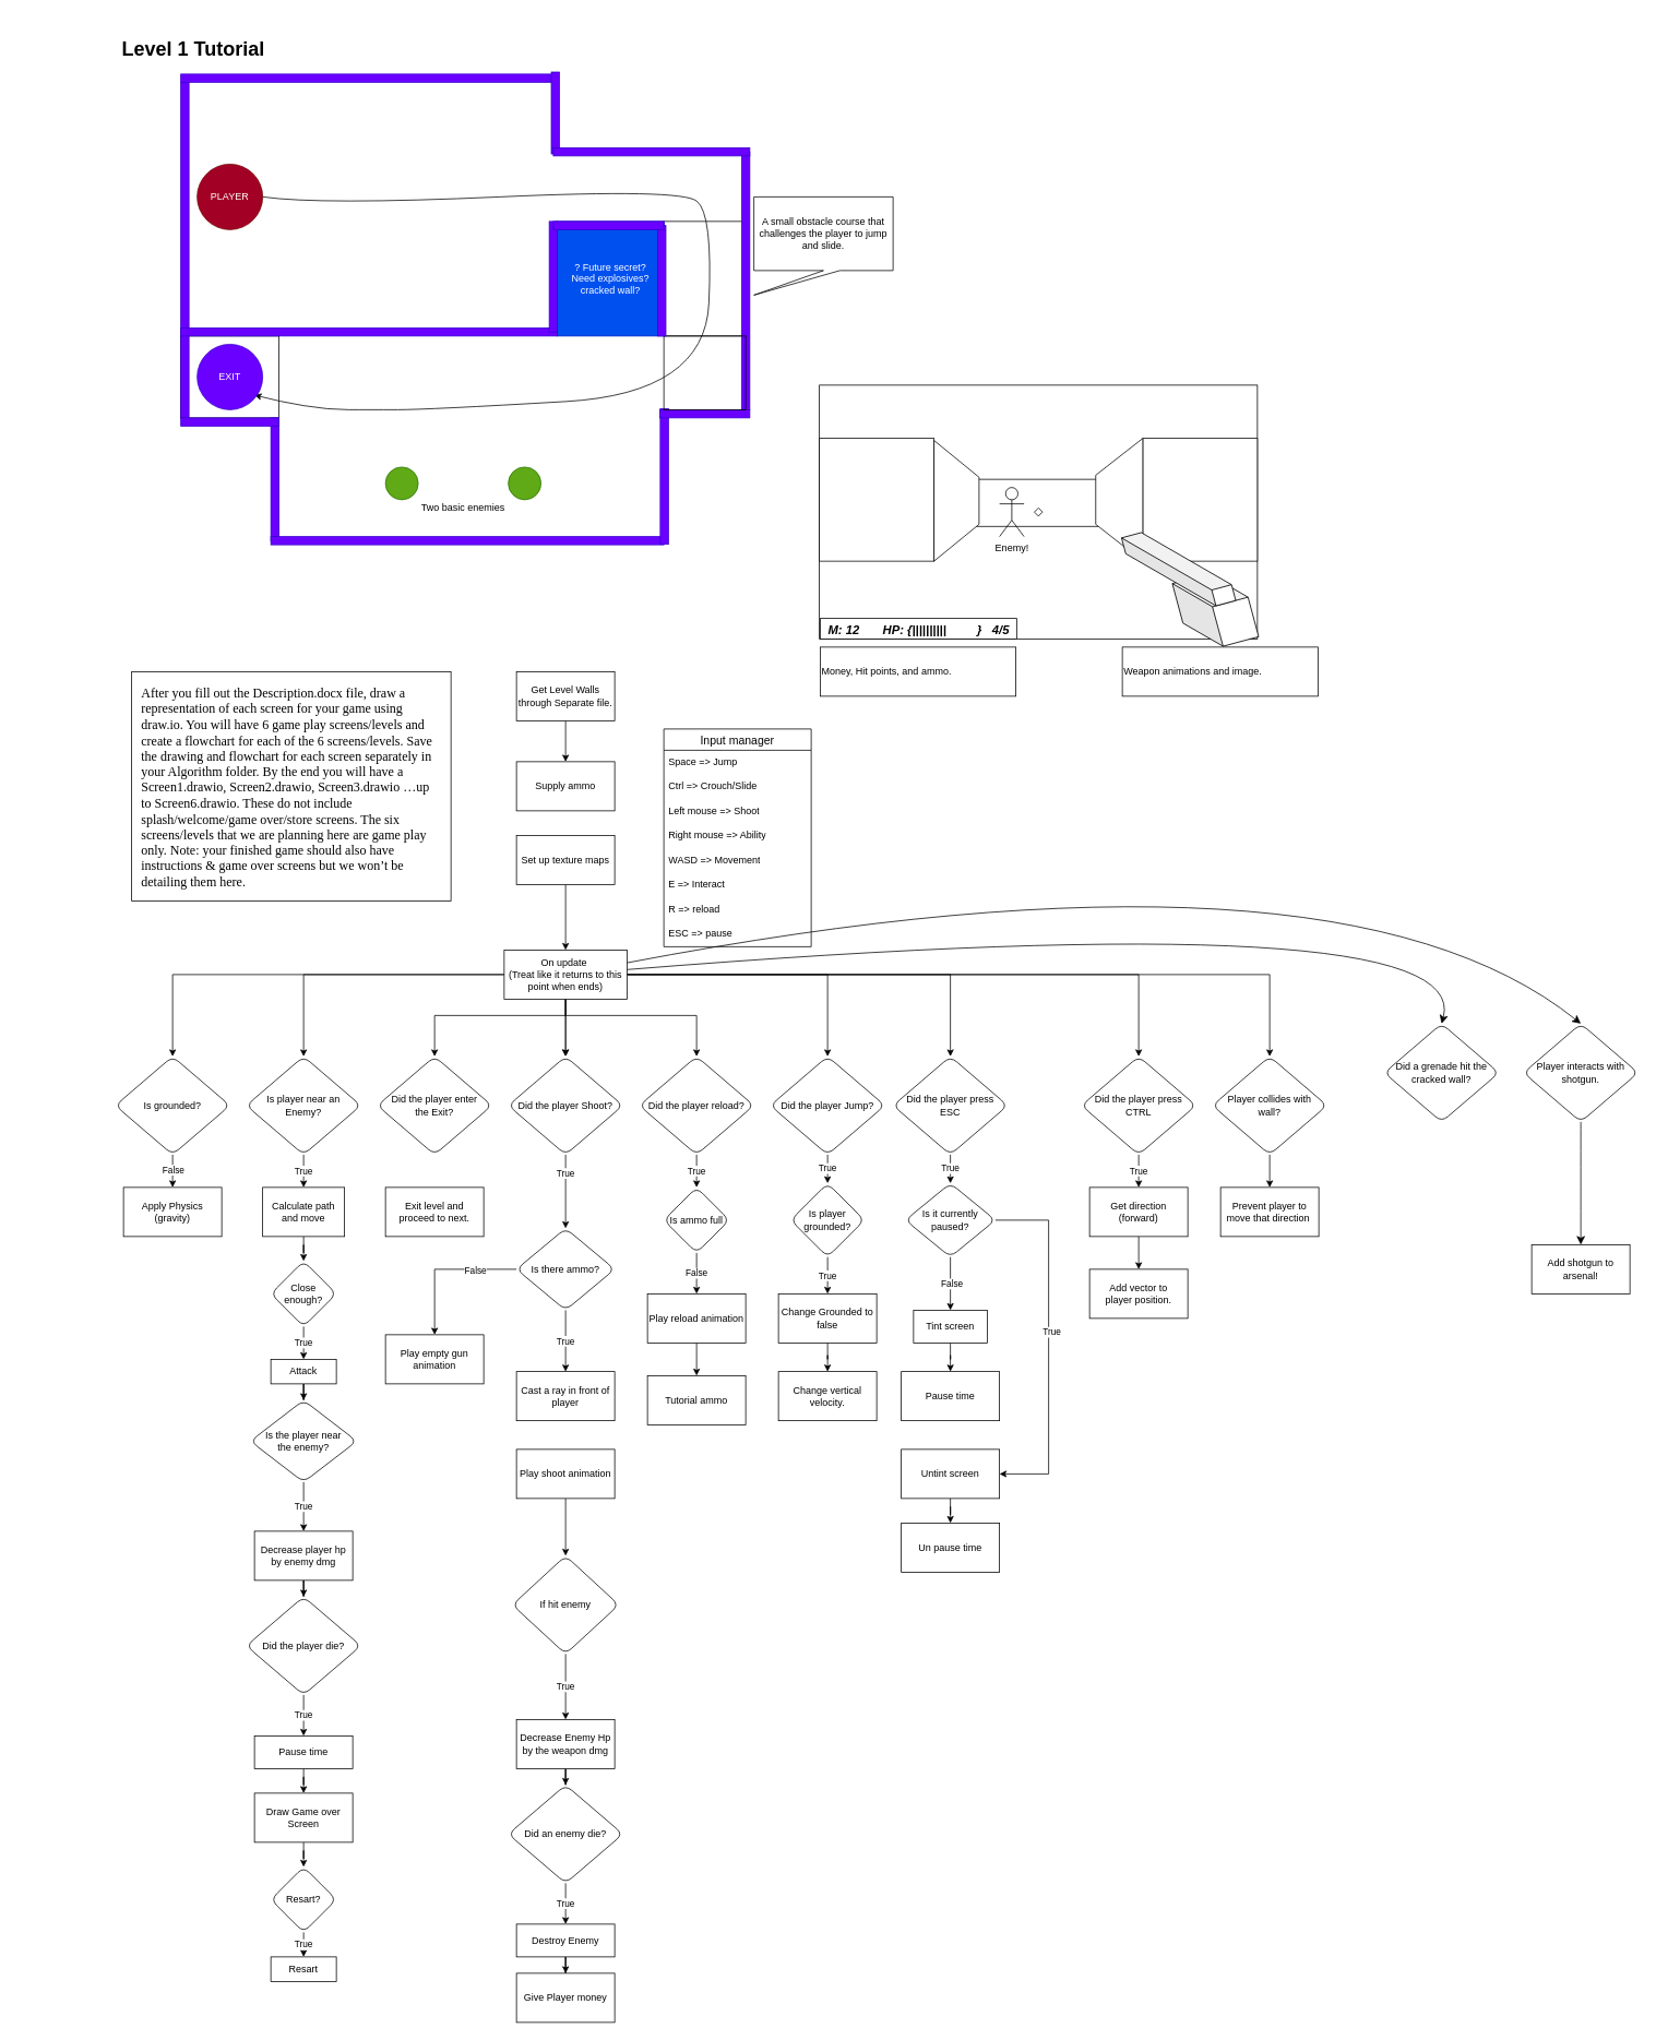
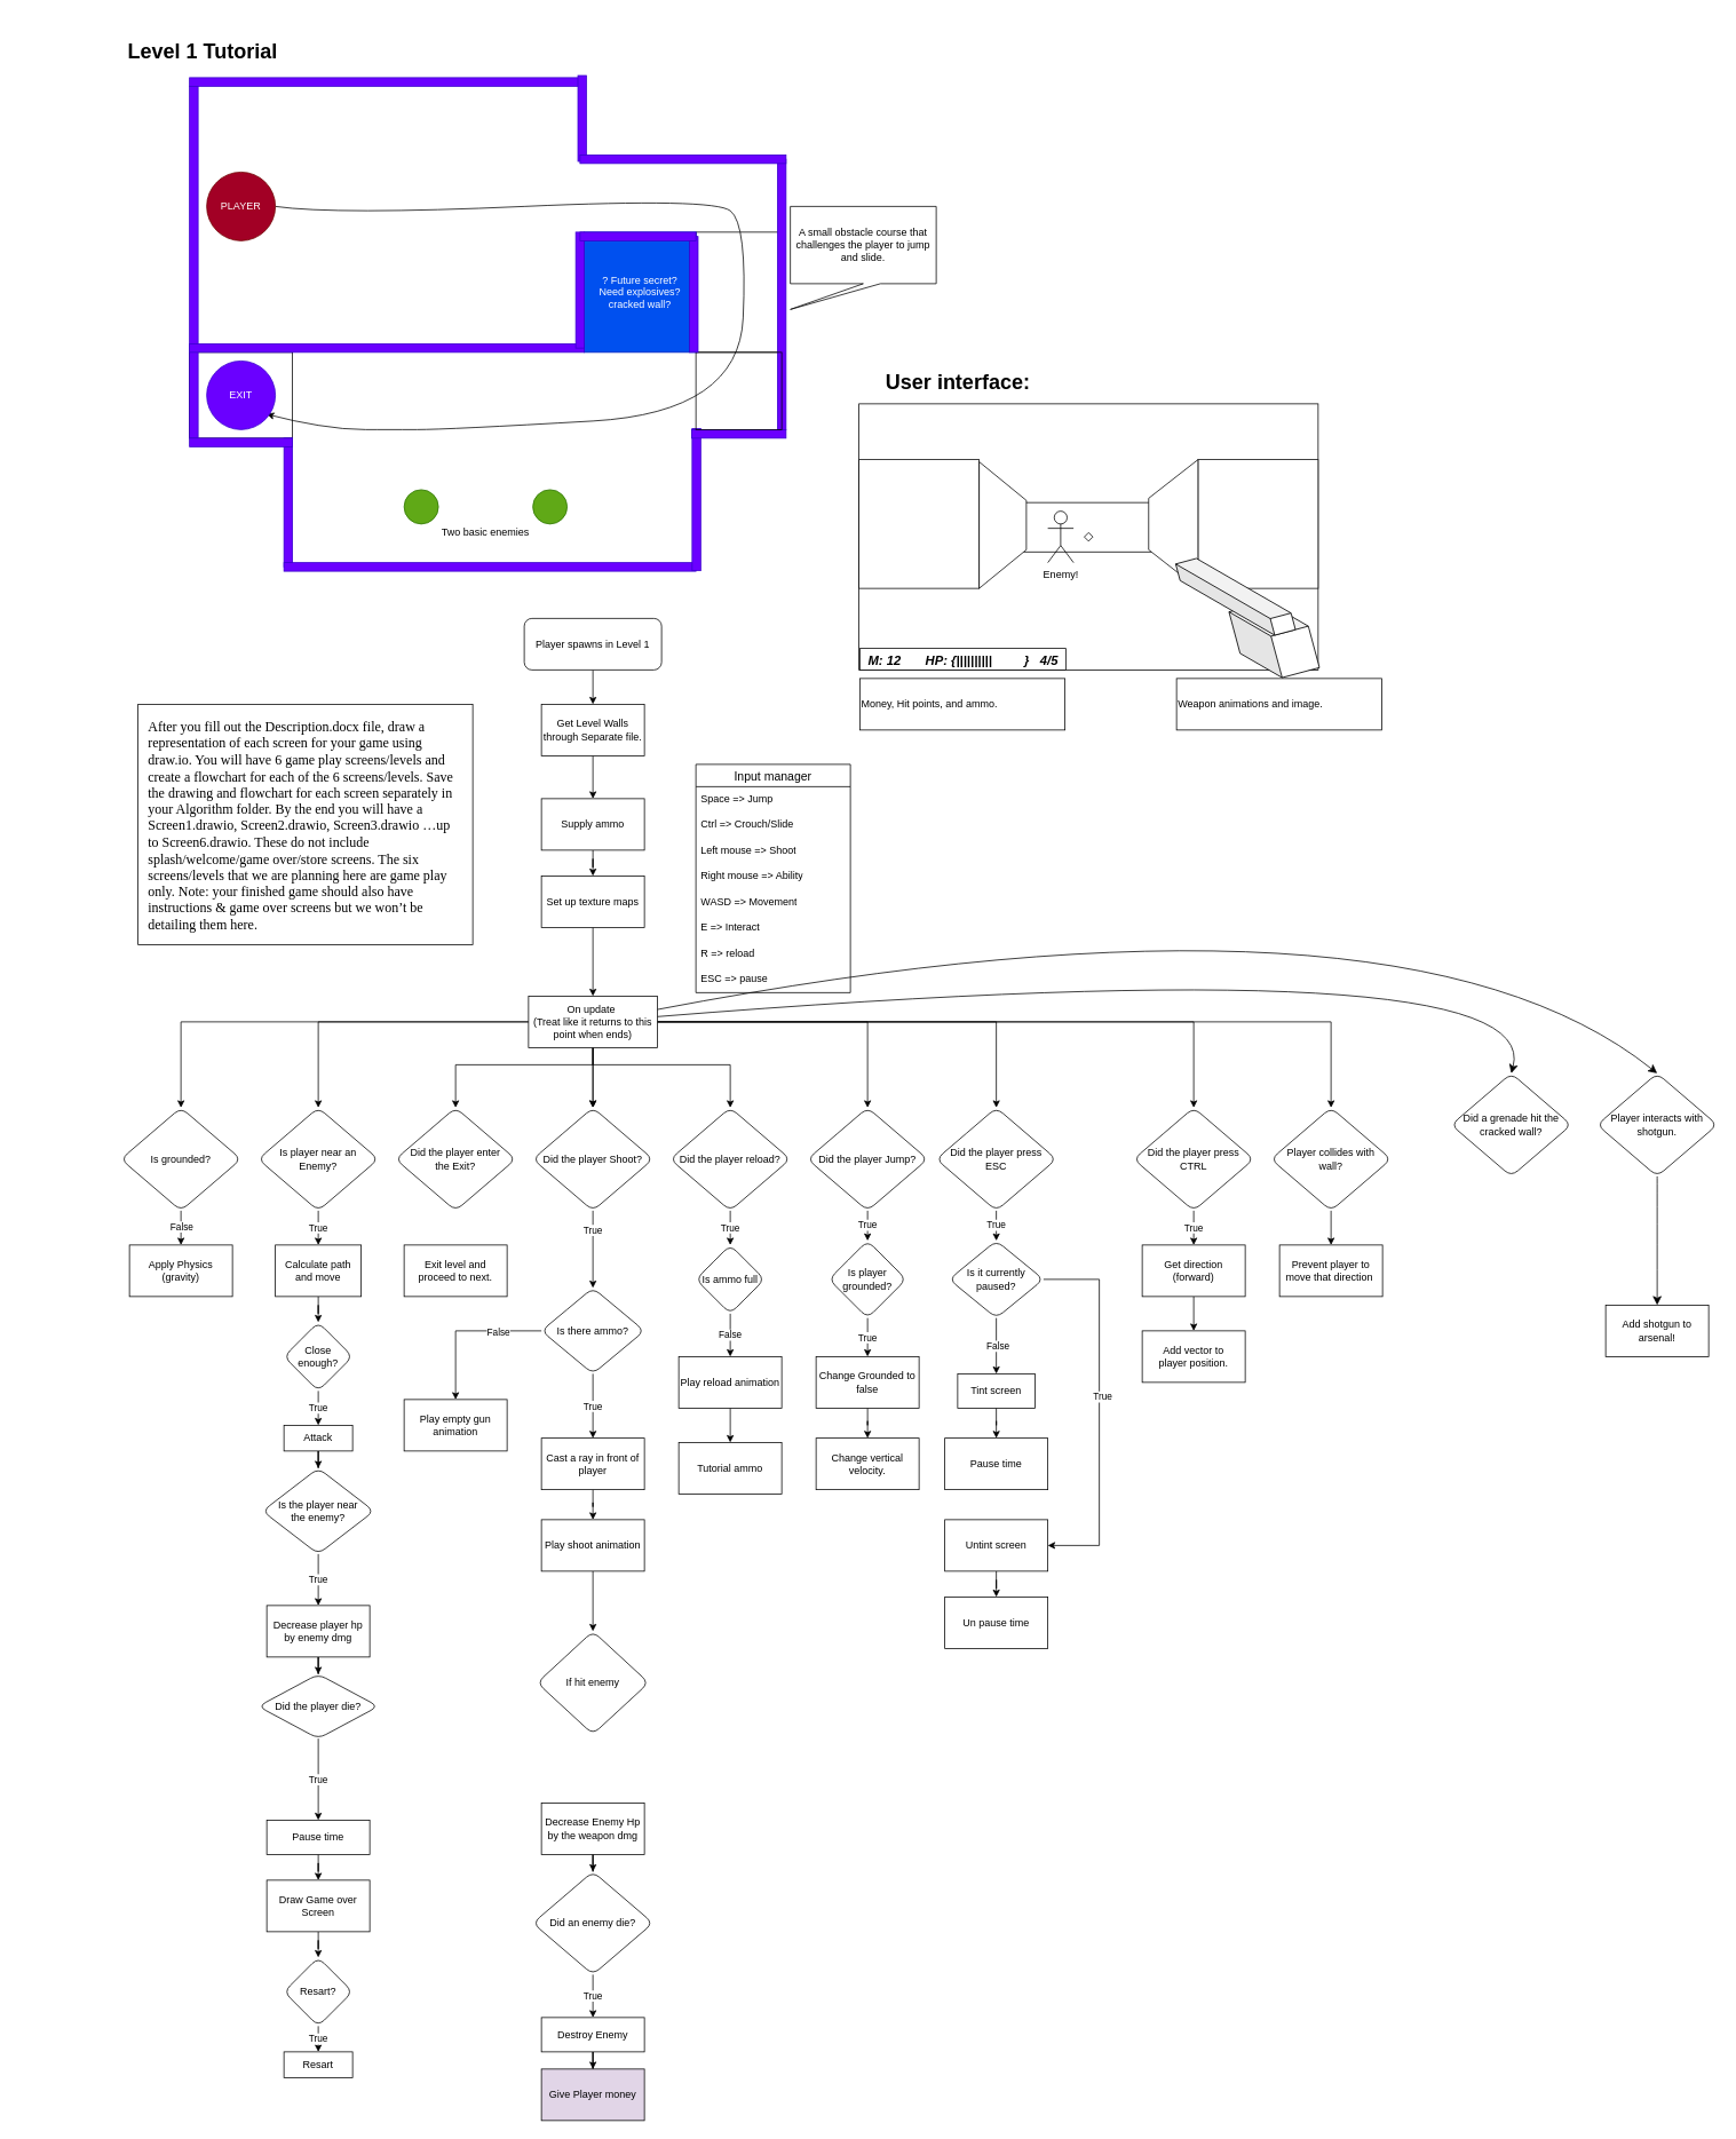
+ <mxCell id="130" value="User interface:" style="text;strokeColor=none;fillColor=none;html=1;fontSize=24;fontStyle=1;verticalAlign=middle;align=center;" parent="1" vertex="1"><mxGeometry x="1000" y="420" width="230" height="50" as="geometry" /></mxCell>
+ <mxCell id="12" value="Player spawns in Level 1" style="rounded=1;whiteSpace=wrap;html=1;" parent="1" vertex="1"><mxGeometry x="610" y="720" width="160" height="60" as="geometry" /></mxCell>
+ <mxCell id="11" value="" style="edgeStyle=orthogonalEdgeStyle;rounded=0;orthogonalLoop=1;jettySize=auto;html=1;" parent="1" source="12" target="99" edge="1"><mxGeometry relative="1" as="geometry" /></mxCell>
+ <mxCell id="100" value="" style="edgeStyle=orthogonalEdgeStyle;rounded=0;orthogonalLoop=1;jettySize=auto;html=1;" parent="1" source="101" target="103" edge="1"><mxGeometry relative="1" as="geometry" /></mxCell>
+ <mxCell id="39" value="" style="edgeStyle=orthogonalEdgeStyle;rounded=0;orthogonalLoop=1;jettySize=auto;html=1;" parent="1" source="40" target="94" edge="1"><mxGeometry relative="1" as="geometry" /></mxCell>
- <mxCell id="57" value="Did the player die?" style="rhombus;whiteSpace=wrap;html=1;rounded=1;" parent="1" vertex="1"><mxGeometry x="300" y="1950" width="140" height="120" as="geometry" /></mxCell>
+ <mxCell id="57" value="Did the player die?" style="rhombus;whiteSpace=wrap;html=1;rounded=1;" parent="1" vertex="1"><mxGeometry x="300" y="1950" width="140" height="75" as="geometry" /></mxCell>
- <mxCell id="41" value="True" style="edgeStyle=orthogonalEdgeStyle;rounded=0;orthogonalLoop=1;jettySize=auto;html=1;" parent="1" source="42" target="44" edge="1"><mxGeometry relative="1" as="geometry" /></mxCell>
- <mxCell id="55" value="Give Player money" style="whiteSpace=wrap;html=1;rounded=0;" parent="1" vertex="1"><mxGeometry x="630" y="2410" width="120" height="60" as="geometry" /></mxCell>
+ <mxCell id="55" value="Give Player money" style="whiteSpace=wrap;html=1;rounded=0;fillColor=#e1d5e7;" parent="1" vertex="1"><mxGeometry x="630" y="2410" width="120" height="60" as="geometry" /></mxCell>
